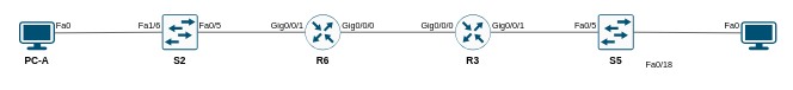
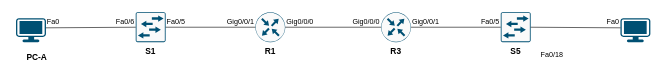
- <mxCell id="25" value="&lt;font style=&quot;font-size: 12px;&quot;&gt;Fa1/6&lt;/font&gt;" style="text;html=1;strokeColor=none;fillColor=none;align=right;verticalAlign=middle;whiteSpace=wrap;rounded=0;fontSize=14;" vertex="1" parent="1"><mxGeometry x="165" y="20" width="60" height="30" as="geometry" /></mxCell>
+ <mxCell id="25" value="&lt;font style=&quot;font-size: 12px;&quot;&gt;Fa0/6&lt;/font&gt;" style="text;html=1;strokeColor=none;fillColor=none;align=right;verticalAlign=middle;whiteSpace=wrap;rounded=0;fontSize=14;" vertex="1" parent="1"><mxGeometry x="165" y="20" width="60" height="30" as="geometry" /></mxCell>
- <mxCell id="17" value="&lt;font style=&quot;font-size: 14px;&quot;&gt;&lt;b&gt;PC-A&lt;/b&gt;&lt;/font&gt;" style="text;html=1;strokeColor=none;fillColor=none;align=center;verticalAlign=middle;whiteSpace=wrap;rounded=0;" vertex="1" parent="1"><mxGeometry x="20" y="70" width="60" height="30" as="geometry" /></mxCell>
+ <mxCell id="17" value="&lt;font style=&quot;font-size: 14px;&quot;&gt;&lt;b&gt;PC-A&lt;/b&gt;&lt;/font&gt;" style="text;html=1;strokeColor=none;fillColor=none;align=center;verticalAlign=middle;whiteSpace=wrap;rounded=0;" vertex="1" parent="1"><mxGeometry x="30" y="80" width="60" height="30" as="geometry" /></mxCell>
- <mxCell id="16" value="&lt;font style=&quot;font-size: 14px;&quot;&gt;&lt;b&gt;S2&lt;/b&gt;&lt;/font&gt;" style="text;html=1;strokeColor=none;fillColor=none;align=center;verticalAlign=middle;whiteSpace=wrap;rounded=0;" vertex="1" parent="1"><mxGeometry x="220" y="70" width="60" height="30" as="geometry" /></mxCell>
+ <mxCell id="16" value="&lt;font style=&quot;font-size: 14px;&quot;&gt;&lt;b&gt;S1&lt;/b&gt;&lt;/font&gt;" style="text;html=1;strokeColor=none;fillColor=none;align=center;verticalAlign=middle;whiteSpace=wrap;rounded=0;" vertex="1" parent="1"><mxGeometry x="220" y="70" width="60" height="30" as="geometry" /></mxCell>
- <mxCell id="13" value="&lt;font style=&quot;font-size: 14px;&quot;&gt;&lt;b&gt;R6&lt;/b&gt;&lt;/font&gt;" style="text;html=1;strokeColor=none;fillColor=none;align=center;verticalAlign=middle;whiteSpace=wrap;rounded=0;" vertex="1" parent="1"><mxGeometry x="420" y="70" width="60" height="30" as="geometry" /></mxCell>
+ <mxCell id="13" value="&lt;font style=&quot;font-size: 14px;&quot;&gt;&lt;b&gt;R1&lt;/b&gt;&lt;/font&gt;" style="text;html=1;strokeColor=none;fillColor=none;align=center;verticalAlign=middle;whiteSpace=wrap;rounded=0;" vertex="1" parent="1"><mxGeometry x="420" y="70" width="60" height="30" as="geometry" /></mxCell>
